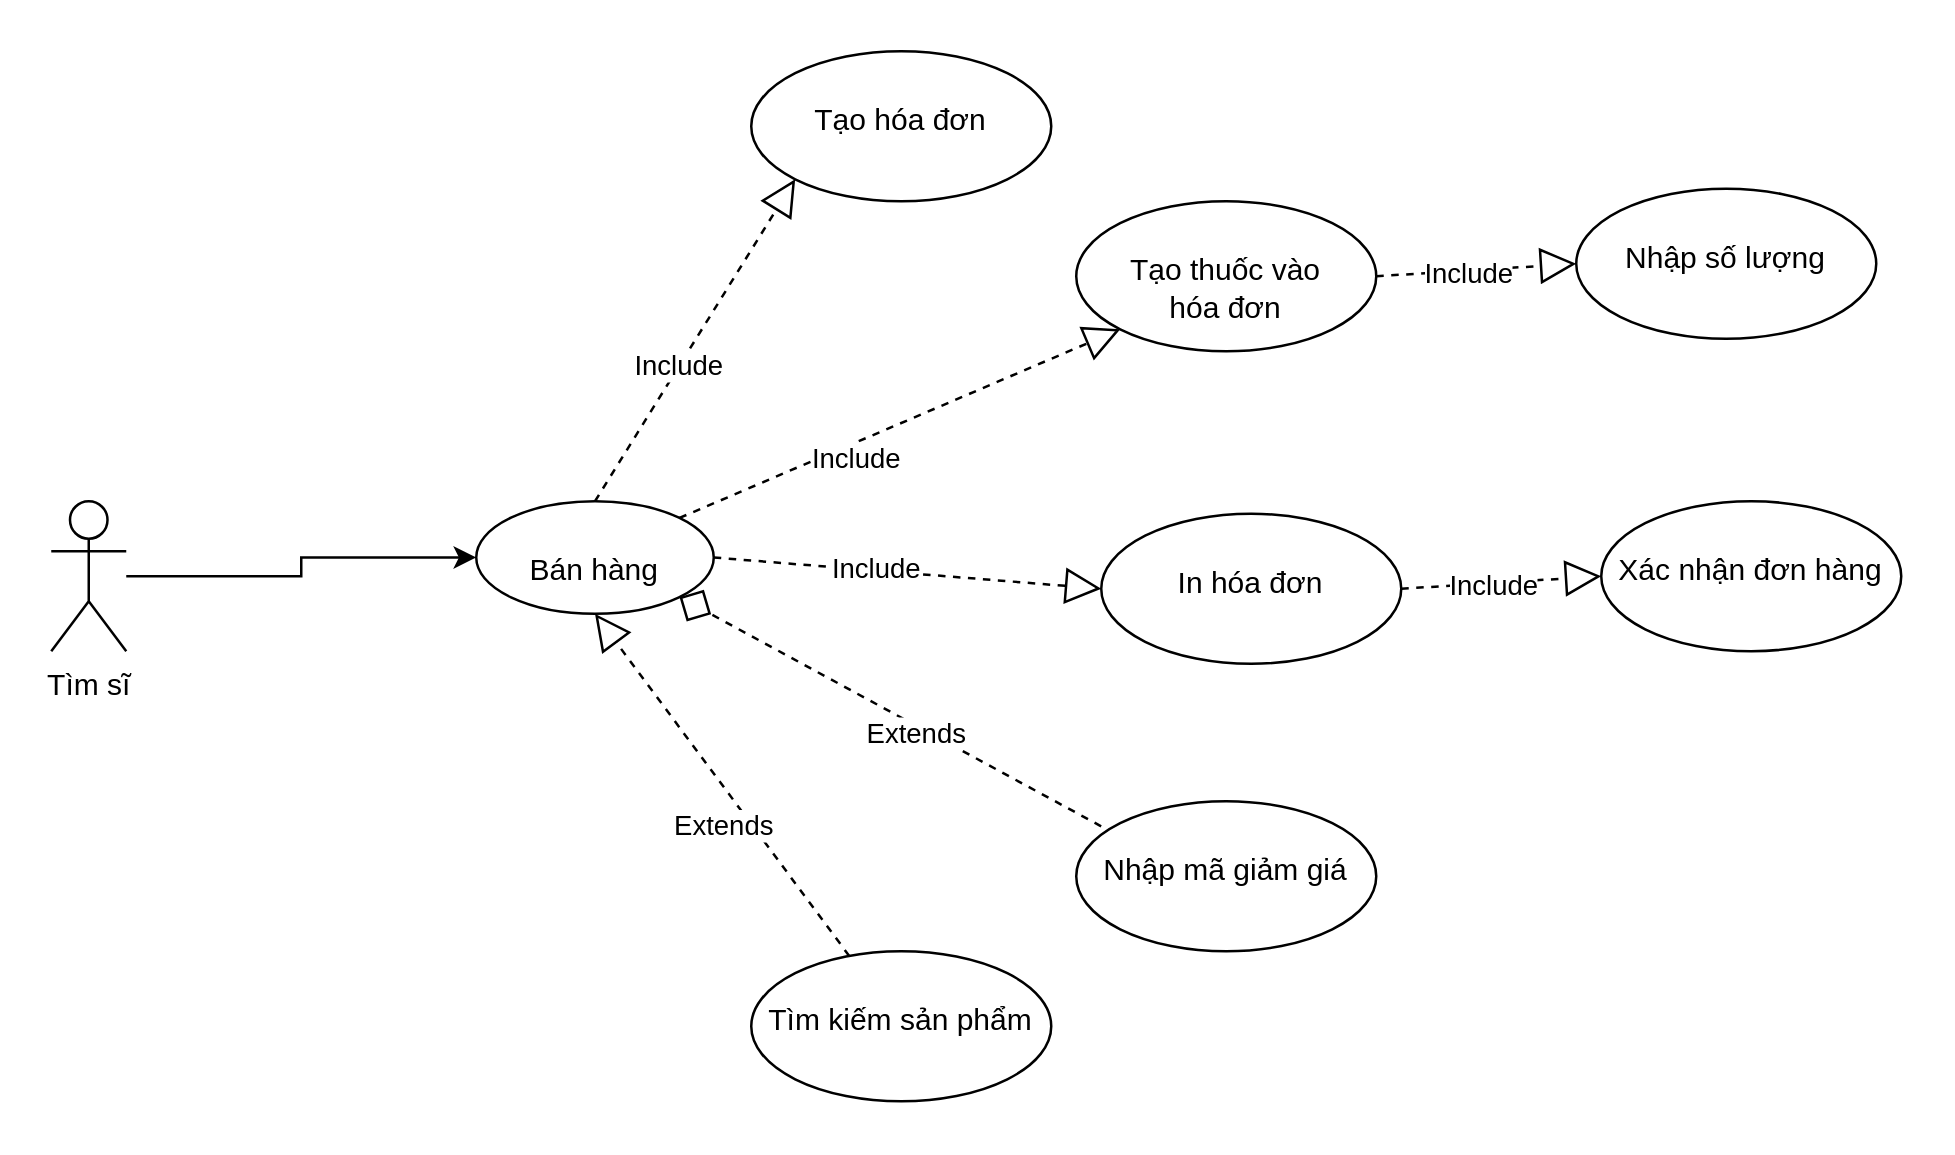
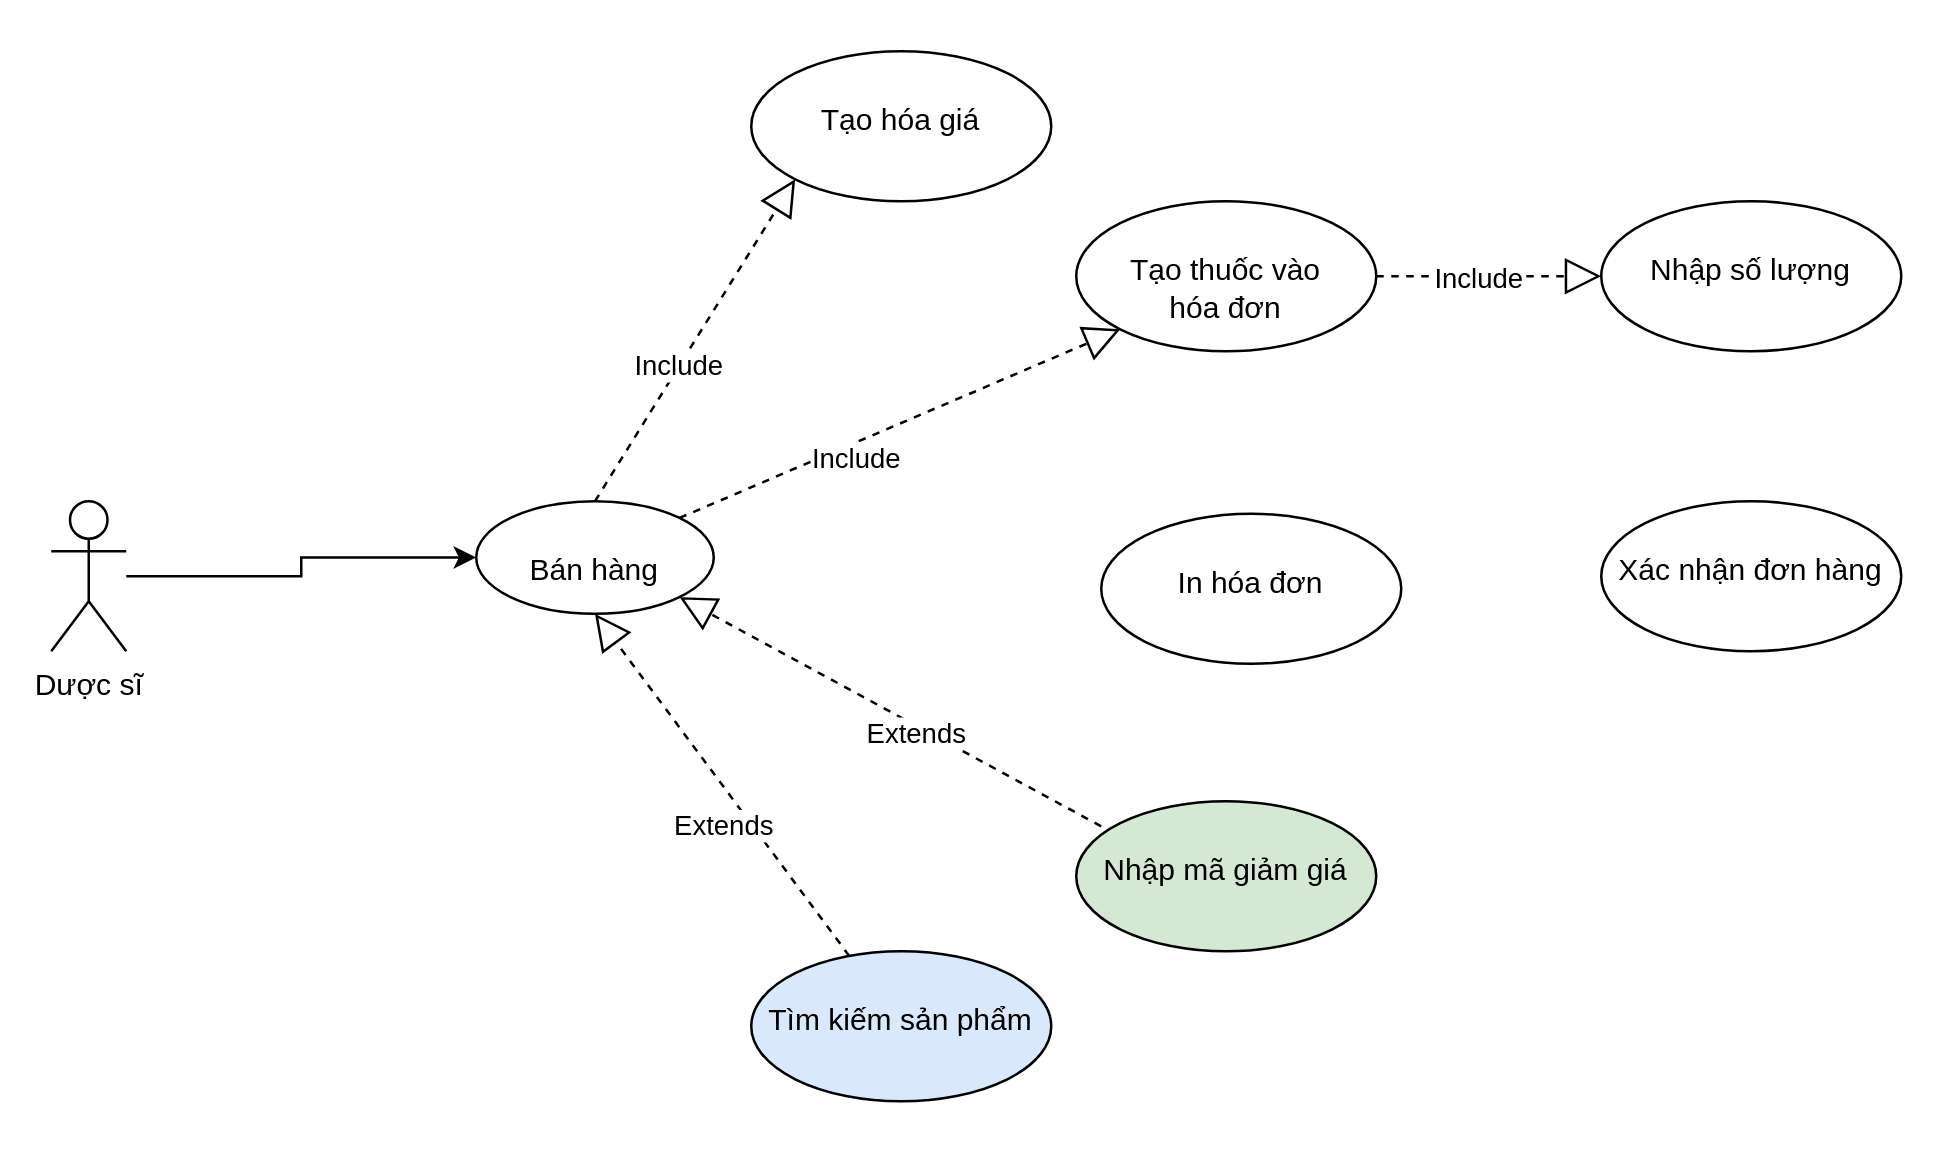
- <mxCell id="11" value="&lt;br&gt;Tạo hóa đơn" style="ellipse;whiteSpace=wrap;html=1;verticalAlign=top;" parent="1" vertex="1"><mxGeometry x="300" y="20" width="120" height="60" as="geometry" /></mxCell>
+ <mxCell id="11" value="&lt;br&gt;Tạo hóa giá" style="ellipse;whiteSpace=wrap;html=1;verticalAlign=top;" parent="1" vertex="1"><mxGeometry x="300" y="20" width="120" height="60" as="geometry" /></mxCell>
- <mxCell id="17" value="&lt;br&gt;Nhập số lượng" style="ellipse;whiteSpace=wrap;html=1;verticalAlign=top;" parent="1" vertex="1"><mxGeometry x="630" y="75" width="120" height="60" as="geometry" /></mxCell>
+ <mxCell id="17" value="&lt;br&gt;Nhập số lượng" style="ellipse;whiteSpace=wrap;html=1;verticalAlign=top;" parent="1" vertex="1"><mxGeometry x="640" y="80" width="120" height="60" as="geometry" /></mxCell>
- <mxCell id="6" value="" style="endArrow=block;dashed=1;endFill=0;endSize=12;html=1;rounded=0;entryX=0;entryY=0.5;entryDx=0;entryDy=0;exitX=1;exitY=0.5;exitDx=0;exitDy=0;" parent="1" source="4" target="5" edge="1"><mxGeometry width="160" relative="1" as="geometry"><mxPoint x="200" y="340" as="sourcePoint" /><mxPoint x="360" y="340" as="targetPoint" /></mxGeometry></mxCell>
- <mxCell id="7" value="Include" style="edgeLabel;html=1;align=center;verticalAlign=middle;resizable=0;points=[];" parent="6" vertex="1" connectable="0"><mxGeometry x="-0.357" y="3" relative="1" as="geometry"><mxPoint x="14" y="3" as="offset" /></mxGeometry></mxCell>
- <mxCell id="24" value="" style="endArrow=block;dashed=1;endFill=0;endSize=12;html=1;rounded=0;entryX=0;entryY=0.5;entryDx=0;entryDy=0;exitX=1;exitY=0.5;exitDx=0;exitDy=0;" parent="1" source="5" target="23" edge="1"><mxGeometry width="160" relative="1" as="geometry"><mxPoint x="560" y="180" as="sourcePoint" /><mxPoint x="650" y="180" as="targetPoint" /></mxGeometry></mxCell>
- <mxCell id="25" value="Include" style="edgeLabel;html=1;align=center;verticalAlign=middle;resizable=0;points=[];" parent="24" vertex="1" connectable="0"><mxGeometry x="-0.477" relative="1" as="geometry"><mxPoint x="16" as="offset" /></mxGeometry></mxCell>
- <mxCell id="21" value="" style="endArrow=diamond;dashed=1;endFill=0;endSize=12;html=1;rounded=0;entryX=1;entryY=1;entryDx=0;entryDy=0;exitX=0.083;exitY=0.167;exitDx=0;exitDy=0;exitPerimeter=0;" parent="1" source="20" target="4" edge="1"><mxGeometry width="160" relative="1" as="geometry"><mxPoint x="440" y="300" as="sourcePoint" /><mxPoint x="370" y="230" as="targetPoint" /></mxGeometry></mxCell>
+ <mxCell id="21" value="" style="endArrow=block;dashed=1;endFill=0;endSize=12;html=1;rounded=0;entryX=1;entryY=1;entryDx=0;entryDy=0;exitX=0.083;exitY=0.167;exitDx=0;exitDy=0;exitPerimeter=0;" parent="1" source="20" target="4" edge="1"><mxGeometry width="160" relative="1" as="geometry"><mxPoint x="440" y="300" as="sourcePoint" /><mxPoint x="370" y="230" as="targetPoint" /></mxGeometry></mxCell>
- <mxCell id="3" value="Tìm sĩ" style="shape=umlActor;verticalLabelPosition=bottom;verticalAlign=top;html=1;outlineConnect=0;" parent="1" vertex="1"><mxGeometry x="20" y="200" width="30" height="60" as="geometry" /></mxCell>
+ <mxCell id="3" value="Dược sĩ" style="shape=umlActor;verticalLabelPosition=bottom;verticalAlign=top;html=1;outlineConnect=0;" parent="1" vertex="1"><mxGeometry x="20" y="200" width="30" height="60" as="geometry" /></mxCell>
- <mxCell id="20" value="&lt;br&gt;Nhập mã giảm giá" style="ellipse;whiteSpace=wrap;html=1;verticalAlign=top;" parent="1" vertex="1"><mxGeometry x="430" y="320" width="120" height="60" as="geometry" /></mxCell>
+ <mxCell id="20" value="&lt;br&gt;Nhập mã giảm giá" style="ellipse;whiteSpace=wrap;html=1;verticalAlign=top;fillColor=#d5e8d4;" parent="1" vertex="1"><mxGeometry x="430" y="320" width="120" height="60" as="geometry" /></mxCell>
- <mxCell id="8" value="&lt;br&gt;Tìm kiếm sản phẩm" style="ellipse;whiteSpace=wrap;html=1;verticalAlign=top;" parent="1" vertex="1"><mxGeometry x="300" y="380" width="120" height="60" as="geometry" /></mxCell>
+ <mxCell id="8" value="&lt;br&gt;Tìm kiếm sản phẩm" style="ellipse;whiteSpace=wrap;html=1;verticalAlign=top;fillColor=#dae8fc;" parent="1" vertex="1"><mxGeometry x="300" y="380" width="120" height="60" as="geometry" /></mxCell>
